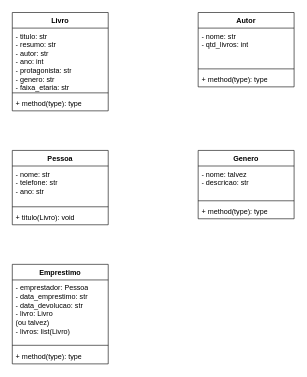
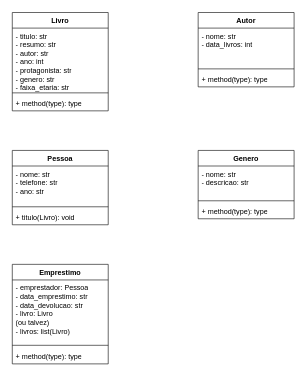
- <mxCell id="15" value="- nome: str&lt;div&gt;- qtd_livros: int&lt;/div&gt;" style="text;strokeColor=none;fillColor=none;align=left;verticalAlign=top;spacingLeft=4;spacingRight=4;overflow=hidden;rotatable=0;points=[[0,0.5],[1,0.5]];portConstraint=eastwest;whiteSpace=wrap;html=1;" vertex="1" parent="14"><mxGeometry y="26" width="160" height="64" as="geometry" /></mxCell>
+ <mxCell id="15" value="- nome: str&lt;div&gt;- data_livros: int&lt;/div&gt;" style="text;strokeColor=none;fillColor=none;align=left;verticalAlign=top;spacingLeft=4;spacingRight=4;overflow=hidden;rotatable=0;points=[[0,0.5],[1,0.5]];portConstraint=eastwest;whiteSpace=wrap;html=1;" vertex="1" parent="14"><mxGeometry y="26" width="160" height="64" as="geometry" /></mxCell>
- <mxCell id="19" value="- nome: talvez&lt;div&gt;- descricao: str&lt;br&gt;&lt;/div&gt;" style="text;strokeColor=none;fillColor=none;align=left;verticalAlign=top;spacingLeft=4;spacingRight=4;overflow=hidden;rotatable=0;points=[[0,0.5],[1,0.5]];portConstraint=eastwest;whiteSpace=wrap;html=1;" vertex="1" parent="18"><mxGeometry y="26" width="160" height="54" as="geometry" /></mxCell>
+ <mxCell id="19" value="- nome: str&lt;div&gt;- descricao: str&lt;br&gt;&lt;/div&gt;" style="text;strokeColor=none;fillColor=none;align=left;verticalAlign=top;spacingLeft=4;spacingRight=4;overflow=hidden;rotatable=0;points=[[0,0.5],[1,0.5]];portConstraint=eastwest;whiteSpace=wrap;html=1;" vertex="1" parent="18"><mxGeometry y="26" width="160" height="54" as="geometry" /></mxCell>
